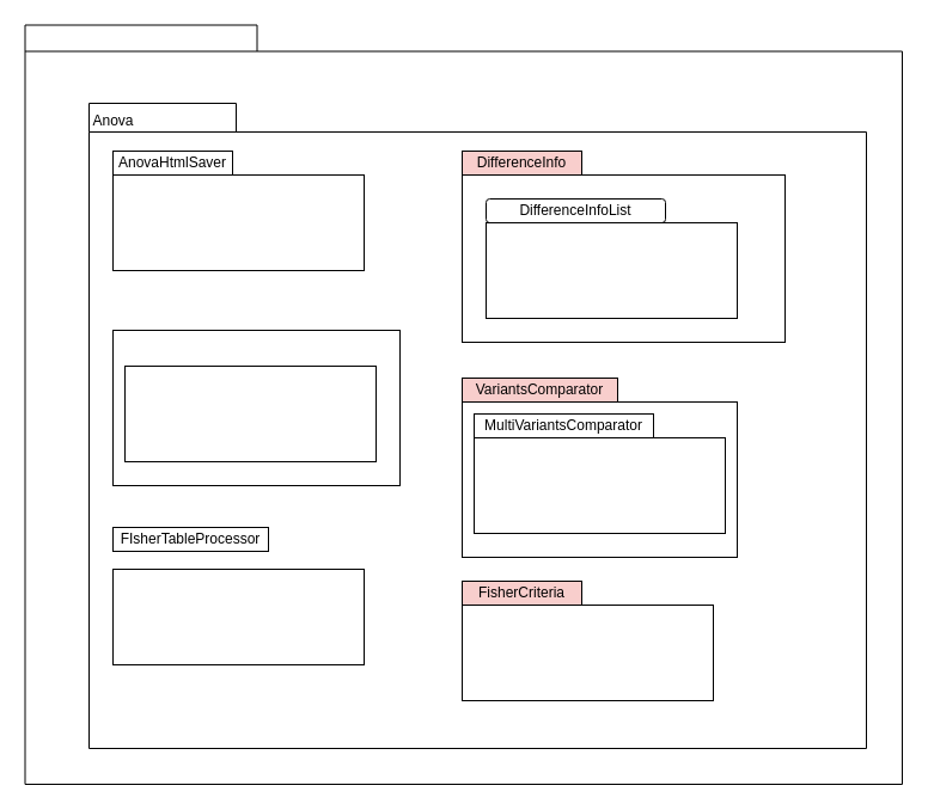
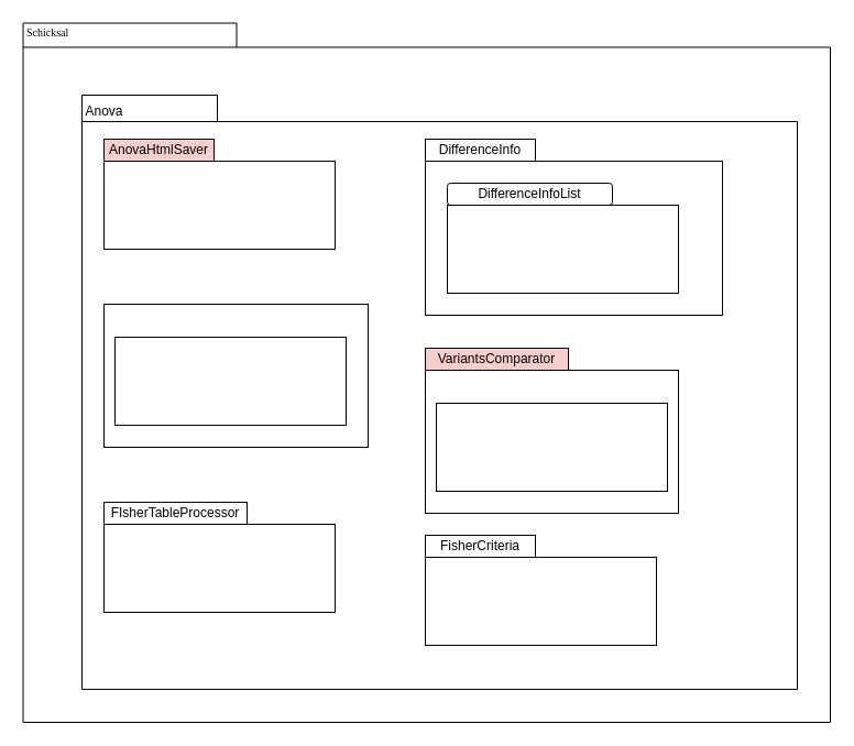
+ <mxCell id="4" value="Schicksal" style="text;html=1;align=left;verticalAlign=top;spacingTop=-4;fontSize=10;fontFamily=Verdana" parent="1" vertex="1"><mxGeometry x="21.5" y="20.5" width="130" height="20" as="geometry" /></mxCell>
- <mxCell id="6" value="AnovaHtmlSaver" style="rounded=0;whiteSpace=wrap;html=1;" vertex="1" parent="1"><mxGeometry x="94" y="126" width="100" height="20" as="geometry" /></mxCell>
+ <mxCell id="6" value="AnovaHtmlSaver" style="rounded=0;whiteSpace=wrap;html=1;fillColor=#f8cecc;" vertex="1" parent="1"><mxGeometry x="94" y="126" width="100" height="20" as="geometry" /></mxCell>
- <mxCell id="7" value="DifferenceInfo" style="rounded=0;whiteSpace=wrap;html=1;fillColor=#f8cecc;" vertex="1" parent="1"><mxGeometry x="386" y="126" width="100" height="20" as="geometry" /></mxCell>
+ <mxCell id="7" value="DifferenceInfo" style="rounded=0;whiteSpace=wrap;html=1;" vertex="1" parent="1"><mxGeometry x="386" y="126" width="100" height="20" as="geometry" /></mxCell>
- <mxCell id="20" value="MultiVariantsComparator" style="rounded=0;whiteSpace=wrap;html=1;" vertex="1" parent="1"><mxGeometry x="396" y="346" width="150" height="20" as="geometry" /></mxCell>
- <mxCell id="9" value="FIsherTableProcessor" style="rounded=0;whiteSpace=wrap;html=1;" vertex="1" parent="1"><mxGeometry x="94" y="441" width="130" height="20" as="geometry" /></mxCell>
+ <mxCell id="9" value="FIsherTableProcessor" style="rounded=0;whiteSpace=wrap;html=1;" vertex="1" parent="1"><mxGeometry x="94" y="456" width="130" height="20" as="geometry" /></mxCell>
- <mxCell id="8" value="FisherCriteria" style="rounded=0;whiteSpace=wrap;html=1;fillColor=#f8cecc;" vertex="1" parent="1"><mxGeometry x="386" y="486" width="100" height="20" as="geometry" /></mxCell>
+ <mxCell id="8" value="FisherCriteria" style="rounded=0;whiteSpace=wrap;html=1;" vertex="1" parent="1"><mxGeometry x="386" y="486" width="100" height="20" as="geometry" /></mxCell>
